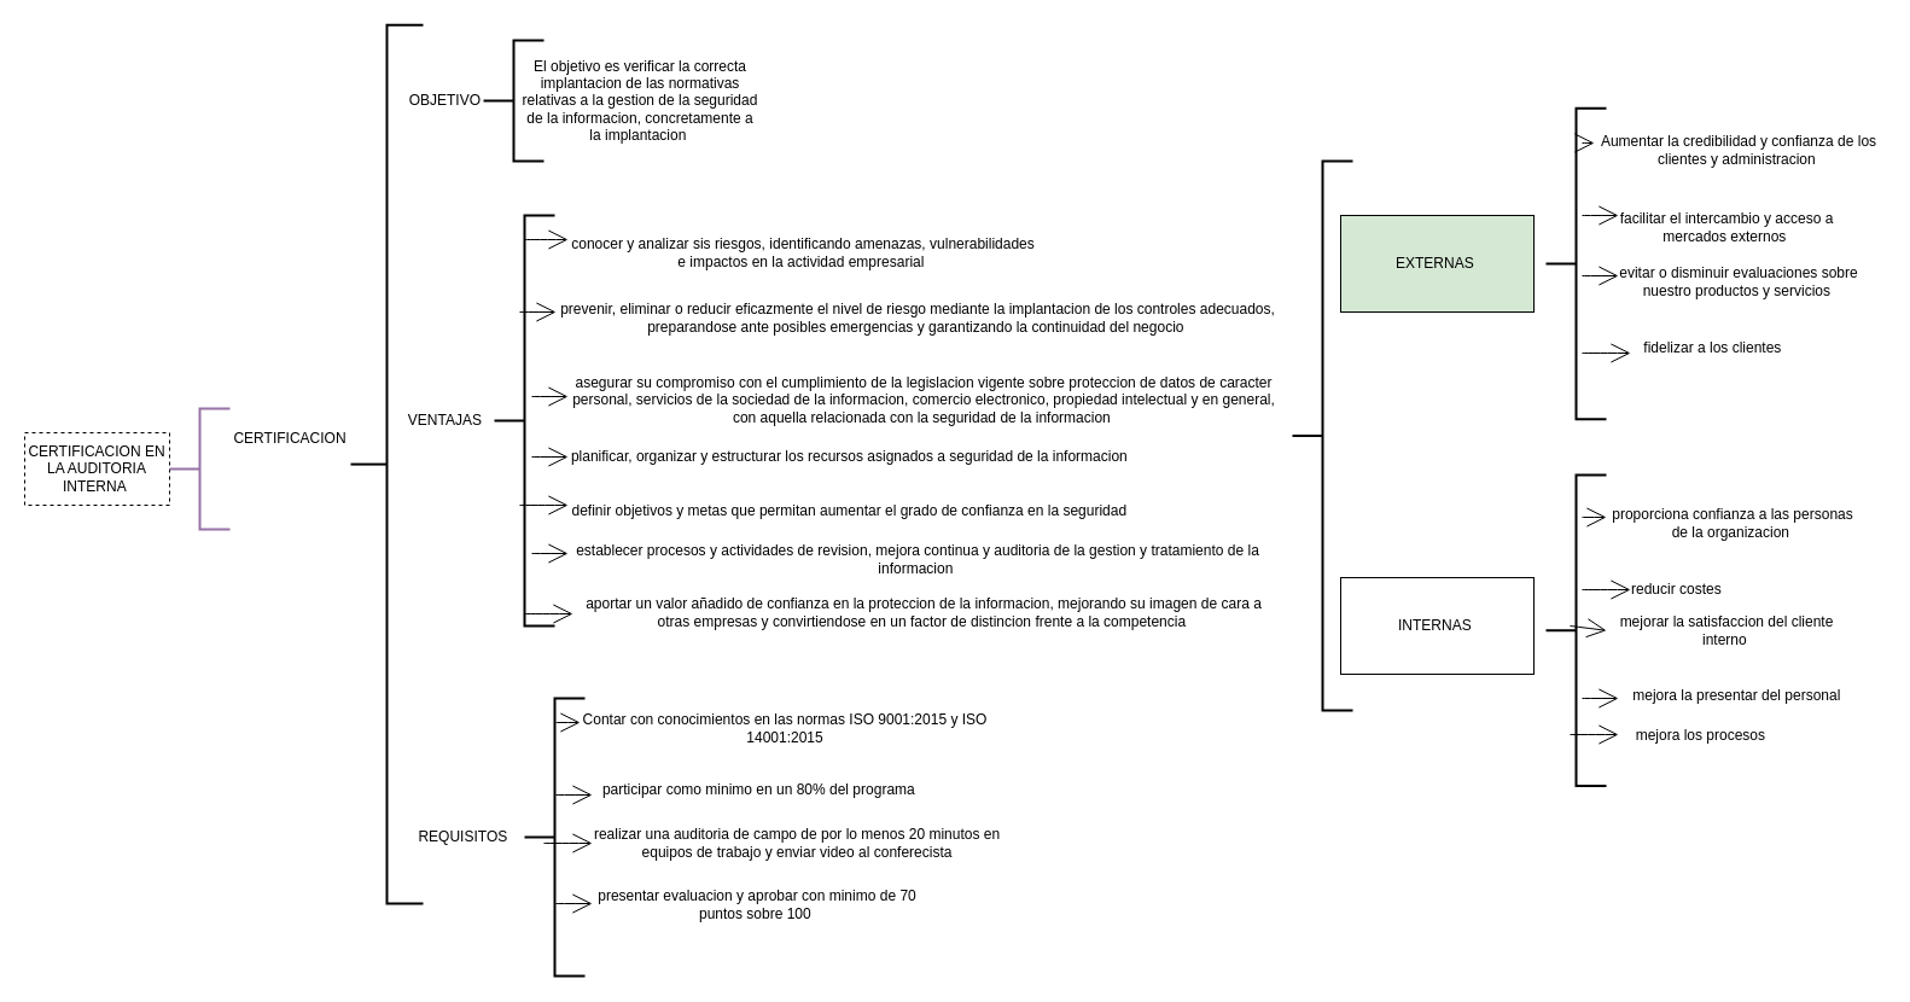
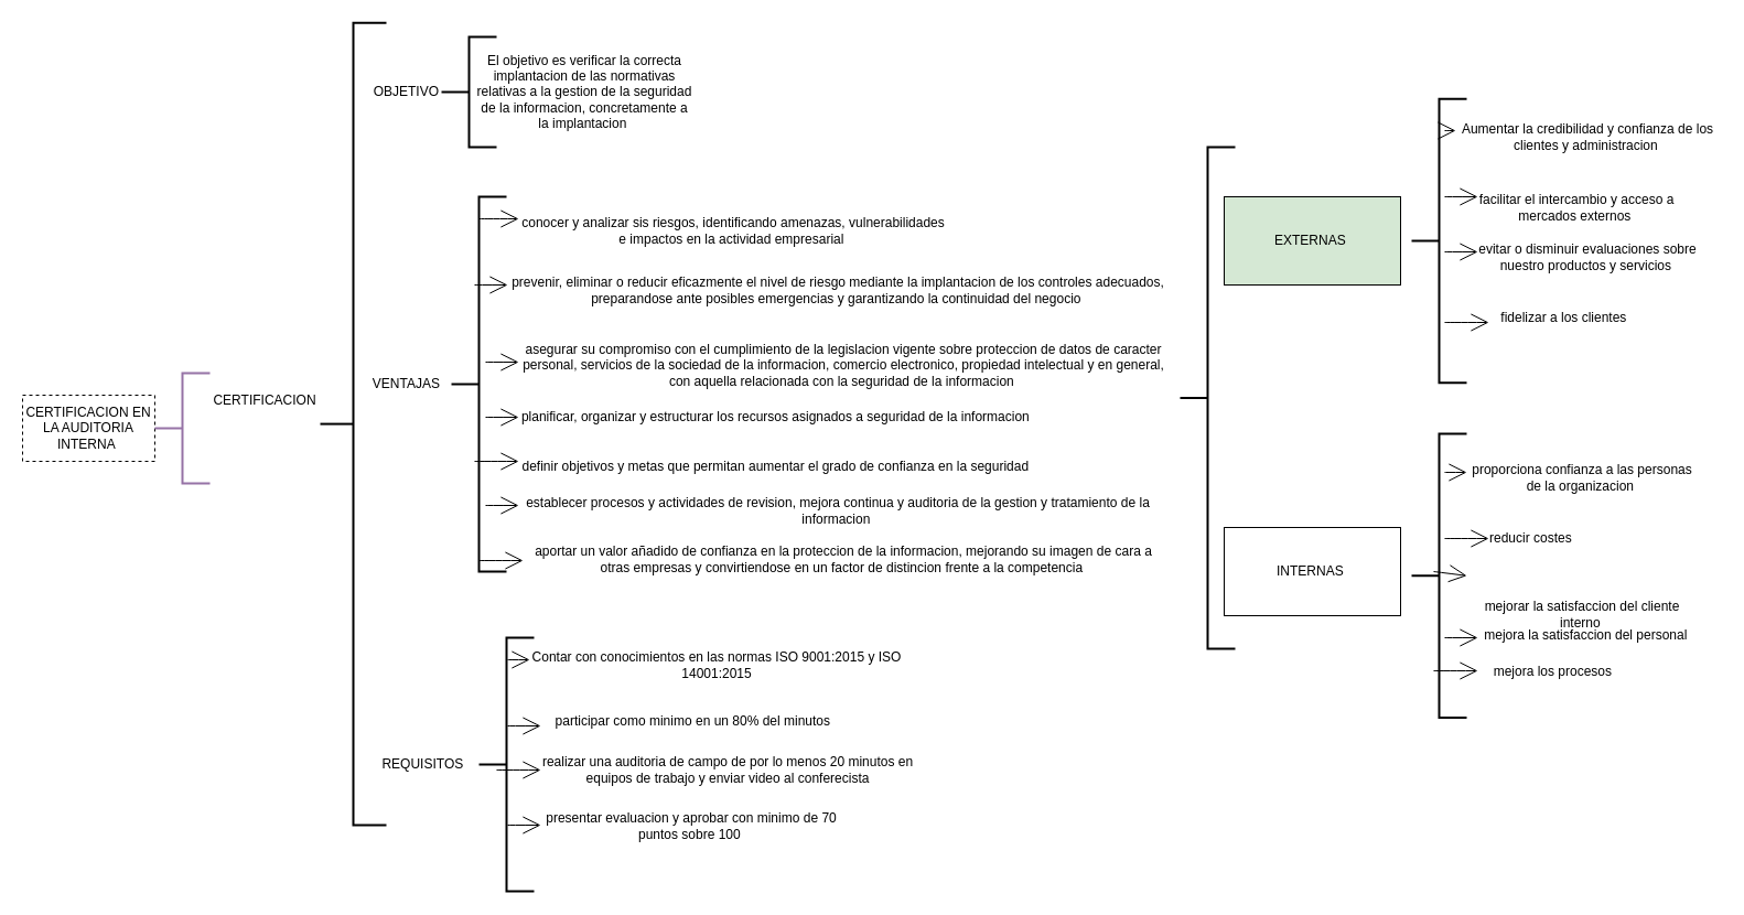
- <mxCell id="40" value="mejorar la satisfaccion del cliente interno&amp;nbsp;" style="text;strokeColor=none;fillColor=none;html=1;align=center;verticalAlign=middle;whiteSpace=wrap;rounded=0;hachureGap=4;" vertex="1" parent="1"><mxGeometry x="1340" y="511.75" width="180" height="20" as="geometry" /></mxCell>
+ <mxCell id="40" value="mejorar la satisfaccion del cliente interno&amp;nbsp;" style="text;strokeColor=none;fillColor=none;html=1;align=center;verticalAlign=middle;whiteSpace=wrap;rounded=0;hachureGap=4;" vertex="1" parent="1"><mxGeometry x="1345" y="546.75" width="180" height="20" as="geometry" /></mxCell>
- <mxCell id="41" value="mejora la presentar del personal&amp;nbsp;" style="text;strokeColor=none;fillColor=none;html=1;align=center;verticalAlign=middle;whiteSpace=wrap;rounded=0;hachureGap=4;" vertex="1" parent="1"><mxGeometry x="1340" y="573" width="200" height="5" as="geometry" /></mxCell>
+ <mxCell id="41" value="mejora la satisfaccion del personal&amp;nbsp;" style="text;strokeColor=none;fillColor=none;html=1;align=center;verticalAlign=middle;whiteSpace=wrap;rounded=0;hachureGap=4;" vertex="1" parent="1"><mxGeometry x="1340" y="573" width="200" height="5" as="geometry" /></mxCell>
- <mxCell id="51" value="participar como minimo en un 80% del programa&amp;nbsp;" style="text;strokeColor=none;fillColor=none;html=1;align=center;verticalAlign=middle;whiteSpace=wrap;rounded=0;hachureGap=4;" vertex="1" parent="1"><mxGeometry x="480" y="650.5" width="300" height="7.5" as="geometry" /></mxCell>
+ <mxCell id="51" value="participar como minimo en un 80% del minutos&amp;nbsp;" style="text;strokeColor=none;fillColor=none;html=1;align=center;verticalAlign=middle;whiteSpace=wrap;rounded=0;hachureGap=4;" vertex="1" parent="1"><mxGeometry x="480" y="650.5" width="300" height="7.5" as="geometry" /></mxCell>
